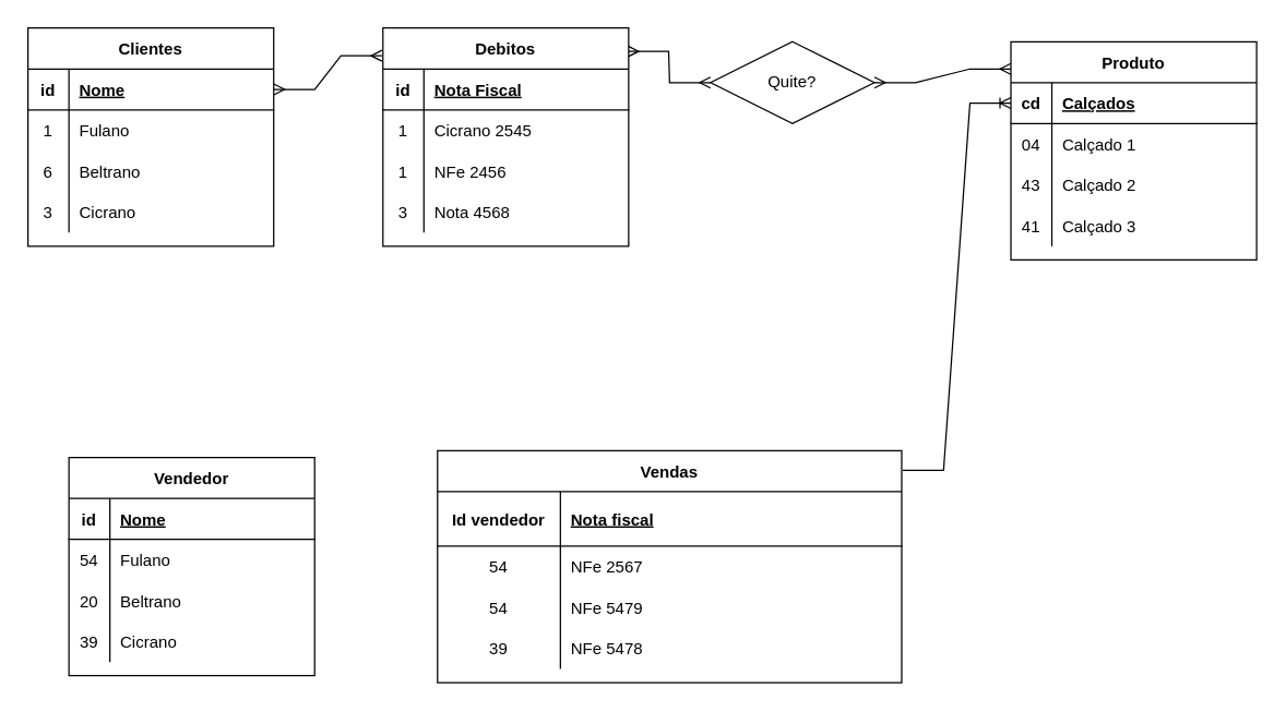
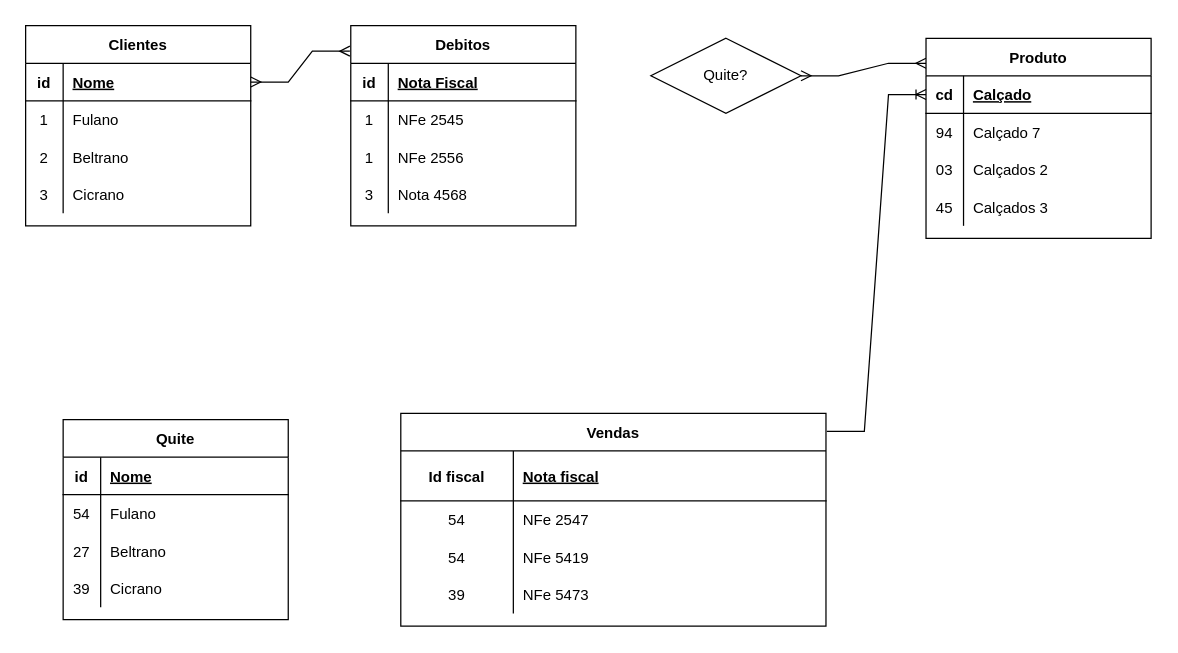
- <mxCell id="2" value="" style="edgeStyle=entityRelationEdgeStyle;fontSize=12;html=1;endArrow=ERmany;startArrow=ERmany;rounded=0;entryX=0;entryY=0.5;entryDx=0;entryDy=0;exitX=0.996;exitY=0.107;exitDx=0;exitDy=0;exitPerimeter=0;" edge="1" parent="1" source="7" target="4"><mxGeometry width="100" height="100" relative="1" as="geometry"><mxPoint x="430" y="50" as="sourcePoint" /><mxPoint x="410" y="120" as="targetPoint" /></mxGeometry></mxCell>
- <mxCell id="62" value="Calçados" style="shape=partialRectangle;connectable=0;fillColor=none;top=0;left=0;bottom=0;right=0;align=left;spacingLeft=6;fontStyle=5;overflow=hidden;" vertex="1" parent="60"><mxGeometry x="30" width="150" height="30" as="geometry"><mxRectangle width="150" height="30" as="alternateBounds" /></mxGeometry></mxCell>
+ <mxCell id="62" value="Calçado" style="shape=partialRectangle;connectable=0;fillColor=none;top=0;left=0;bottom=0;right=0;align=left;spacingLeft=6;fontStyle=5;overflow=hidden;" vertex="1" parent="60"><mxGeometry x="30" width="150" height="30" as="geometry"><mxRectangle width="150" height="30" as="alternateBounds" /></mxGeometry></mxCell>
- <mxCell id="13" value="Cicrano 2545" style="shape=partialRectangle;connectable=0;fillColor=none;top=0;left=0;bottom=0;right=0;align=left;spacingLeft=6;overflow=hidden;" vertex="1" parent="11"><mxGeometry x="30" width="150" height="30" as="geometry"><mxRectangle width="150" height="30" as="alternateBounds" /></mxGeometry></mxCell>
+ <mxCell id="13" value="NFe 2545" style="shape=partialRectangle;connectable=0;fillColor=none;top=0;left=0;bottom=0;right=0;align=left;spacingLeft=6;overflow=hidden;" vertex="1" parent="11"><mxGeometry x="30" width="150" height="30" as="geometry"><mxRectangle width="150" height="30" as="alternateBounds" /></mxGeometry></mxCell>
- <mxCell id="64" value="04" style="shape=partialRectangle;connectable=0;fillColor=none;top=0;left=0;bottom=0;right=0;editable=1;overflow=hidden;" vertex="1" parent="63"><mxGeometry width="30" height="30" as="geometry"><mxRectangle width="30" height="30" as="alternateBounds" /></mxGeometry></mxCell>
+ <mxCell id="64" value="94" style="shape=partialRectangle;connectable=0;fillColor=none;top=0;left=0;bottom=0;right=0;editable=1;overflow=hidden;" vertex="1" parent="63"><mxGeometry width="30" height="30" as="geometry"><mxRectangle width="30" height="30" as="alternateBounds" /></mxGeometry></mxCell>
- <mxCell id="65" value="Calçado 1" style="shape=partialRectangle;connectable=0;fillColor=none;top=0;left=0;bottom=0;right=0;align=left;spacingLeft=6;overflow=hidden;" vertex="1" parent="63"><mxGeometry x="30" width="150" height="30" as="geometry"><mxRectangle width="150" height="30" as="alternateBounds" /></mxGeometry></mxCell>
+ <mxCell id="65" value="Calçado 7" style="shape=partialRectangle;connectable=0;fillColor=none;top=0;left=0;bottom=0;right=0;align=left;spacingLeft=6;overflow=hidden;" vertex="1" parent="63"><mxGeometry x="30" width="150" height="30" as="geometry"><mxRectangle width="150" height="30" as="alternateBounds" /></mxGeometry></mxCell>
- <mxCell id="28" value="6" style="shape=partialRectangle;connectable=0;fillColor=none;top=0;left=0;bottom=0;right=0;editable=1;overflow=hidden;" vertex="1" parent="27"><mxGeometry width="30" height="30" as="geometry"><mxRectangle width="30" height="30" as="alternateBounds" /></mxGeometry></mxCell>
+ <mxCell id="28" value="2" style="shape=partialRectangle;connectable=0;fillColor=none;top=0;left=0;bottom=0;right=0;editable=1;overflow=hidden;" vertex="1" parent="27"><mxGeometry width="30" height="30" as="geometry"><mxRectangle width="30" height="30" as="alternateBounds" /></mxGeometry></mxCell>
- <mxCell id="16" value="NFe 2456" style="shape=partialRectangle;connectable=0;fillColor=none;top=0;left=0;bottom=0;right=0;align=left;spacingLeft=6;overflow=hidden;" vertex="1" parent="14"><mxGeometry x="30" width="150" height="30" as="geometry"><mxRectangle width="150" height="30" as="alternateBounds" /></mxGeometry></mxCell>
+ <mxCell id="16" value="NFe 2556" style="shape=partialRectangle;connectable=0;fillColor=none;top=0;left=0;bottom=0;right=0;align=left;spacingLeft=6;overflow=hidden;" vertex="1" parent="14"><mxGeometry x="30" width="150" height="30" as="geometry"><mxRectangle width="150" height="30" as="alternateBounds" /></mxGeometry></mxCell>
- <mxCell id="67" value="43" style="shape=partialRectangle;connectable=0;fillColor=none;top=0;left=0;bottom=0;right=0;editable=1;overflow=hidden;" vertex="1" parent="66"><mxGeometry width="30" height="30" as="geometry"><mxRectangle width="30" height="30" as="alternateBounds" /></mxGeometry></mxCell>
+ <mxCell id="67" value="03" style="shape=partialRectangle;connectable=0;fillColor=none;top=0;left=0;bottom=0;right=0;editable=1;overflow=hidden;" vertex="1" parent="66"><mxGeometry width="30" height="30" as="geometry"><mxRectangle width="30" height="30" as="alternateBounds" /></mxGeometry></mxCell>
- <mxCell id="68" value="Calçado 2" style="shape=partialRectangle;connectable=0;fillColor=none;top=0;left=0;bottom=0;right=0;align=left;spacingLeft=6;overflow=hidden;" vertex="1" parent="66"><mxGeometry x="30" width="150" height="30" as="geometry"><mxRectangle width="150" height="30" as="alternateBounds" /></mxGeometry></mxCell>
+ <mxCell id="68" value="Calçados 2" style="shape=partialRectangle;connectable=0;fillColor=none;top=0;left=0;bottom=0;right=0;align=left;spacingLeft=6;overflow=hidden;" vertex="1" parent="66"><mxGeometry x="30" width="150" height="30" as="geometry"><mxRectangle width="150" height="30" as="alternateBounds" /></mxGeometry></mxCell>
- <mxCell id="70" value="41" style="shape=partialRectangle;connectable=0;fillColor=none;top=0;left=0;bottom=0;right=0;editable=1;overflow=hidden;" vertex="1" parent="69"><mxGeometry width="30" height="30" as="geometry"><mxRectangle width="30" height="30" as="alternateBounds" /></mxGeometry></mxCell>
+ <mxCell id="70" value="45" style="shape=partialRectangle;connectable=0;fillColor=none;top=0;left=0;bottom=0;right=0;editable=1;overflow=hidden;" vertex="1" parent="69"><mxGeometry width="30" height="30" as="geometry"><mxRectangle width="30" height="30" as="alternateBounds" /></mxGeometry></mxCell>
- <mxCell id="71" value="Calçado 3" style="shape=partialRectangle;connectable=0;fillColor=none;top=0;left=0;bottom=0;right=0;align=left;spacingLeft=6;overflow=hidden;" vertex="1" parent="69"><mxGeometry x="30" width="150" height="30" as="geometry"><mxRectangle width="150" height="30" as="alternateBounds" /></mxGeometry></mxCell>
+ <mxCell id="71" value="Calçados 3" style="shape=partialRectangle;connectable=0;fillColor=none;top=0;left=0;bottom=0;right=0;align=left;spacingLeft=6;overflow=hidden;" vertex="1" parent="69"><mxGeometry x="30" width="150" height="30" as="geometry"><mxRectangle width="150" height="30" as="alternateBounds" /></mxGeometry></mxCell>
- <mxCell id="46" value="Vendedor" style="shape=table;startSize=30;container=1;collapsible=1;childLayout=tableLayout;fixedRows=1;rowLines=0;fontStyle=1;align=center;resizeLast=1;" vertex="1" parent="1"><mxGeometry x="50" y="335" width="180" height="160" as="geometry" /></mxCell>
+ <mxCell id="46" value="Quite" style="shape=table;startSize=30;container=1;collapsible=1;childLayout=tableLayout;fixedRows=1;rowLines=0;fontStyle=1;align=center;resizeLast=1;" vertex="1" parent="1"><mxGeometry x="50" y="335" width="180" height="160" as="geometry" /></mxCell>
- <mxCell id="35" value="Id vendedor" style="shape=partialRectangle;connectable=0;fillColor=none;top=0;left=0;bottom=0;right=0;fontStyle=1;overflow=hidden;" vertex="1" parent="34"><mxGeometry width="90" height="40" as="geometry"><mxRectangle width="90" height="40" as="alternateBounds" /></mxGeometry></mxCell>
+ <mxCell id="35" value="Id fiscal" style="shape=partialRectangle;connectable=0;fillColor=none;top=0;left=0;bottom=0;right=0;fontStyle=1;overflow=hidden;" vertex="1" parent="34"><mxGeometry width="90" height="40" as="geometry"><mxRectangle width="90" height="40" as="alternateBounds" /></mxGeometry></mxCell>
- <mxCell id="39" value="NFe 2567" style="shape=partialRectangle;connectable=0;fillColor=none;top=0;left=0;bottom=0;right=0;align=left;spacingLeft=6;overflow=hidden;" vertex="1" parent="37"><mxGeometry x="90" width="250" height="30" as="geometry"><mxRectangle width="250" height="30" as="alternateBounds" /></mxGeometry></mxCell>
+ <mxCell id="39" value="NFe 2547" style="shape=partialRectangle;connectable=0;fillColor=none;top=0;left=0;bottom=0;right=0;align=left;spacingLeft=6;overflow=hidden;" vertex="1" parent="37"><mxGeometry x="90" width="250" height="30" as="geometry"><mxRectangle width="250" height="30" as="alternateBounds" /></mxGeometry></mxCell>
- <mxCell id="54" value="20" style="shape=partialRectangle;connectable=0;fillColor=none;top=0;left=0;bottom=0;right=0;editable=1;overflow=hidden;" vertex="1" parent="53"><mxGeometry width="30" height="30" as="geometry"><mxRectangle width="30" height="30" as="alternateBounds" /></mxGeometry></mxCell>
+ <mxCell id="54" value="27" style="shape=partialRectangle;connectable=0;fillColor=none;top=0;left=0;bottom=0;right=0;editable=1;overflow=hidden;" vertex="1" parent="53"><mxGeometry width="30" height="30" as="geometry"><mxRectangle width="30" height="30" as="alternateBounds" /></mxGeometry></mxCell>
- <mxCell id="42" value="NFe 5479" style="shape=partialRectangle;connectable=0;fillColor=none;top=0;left=0;bottom=0;right=0;align=left;spacingLeft=6;overflow=hidden;" vertex="1" parent="40"><mxGeometry x="90" width="250" height="30" as="geometry"><mxRectangle width="250" height="30" as="alternateBounds" /></mxGeometry></mxCell>
+ <mxCell id="42" value="NFe 5419" style="shape=partialRectangle;connectable=0;fillColor=none;top=0;left=0;bottom=0;right=0;align=left;spacingLeft=6;overflow=hidden;" vertex="1" parent="40"><mxGeometry x="90" width="250" height="30" as="geometry"><mxRectangle width="250" height="30" as="alternateBounds" /></mxGeometry></mxCell>
- <mxCell id="45" value="NFe 5478" style="shape=partialRectangle;connectable=0;fillColor=none;top=0;left=0;bottom=0;right=0;align=left;spacingLeft=6;overflow=hidden;" vertex="1" parent="43"><mxGeometry x="90" width="250" height="30" as="geometry"><mxRectangle width="250" height="30" as="alternateBounds" /></mxGeometry></mxCell>
+ <mxCell id="45" value="NFe 5473" style="shape=partialRectangle;connectable=0;fillColor=none;top=0;left=0;bottom=0;right=0;align=left;spacingLeft=6;overflow=hidden;" vertex="1" parent="43"><mxGeometry x="90" width="250" height="30" as="geometry"><mxRectangle width="250" height="30" as="alternateBounds" /></mxGeometry></mxCell>
